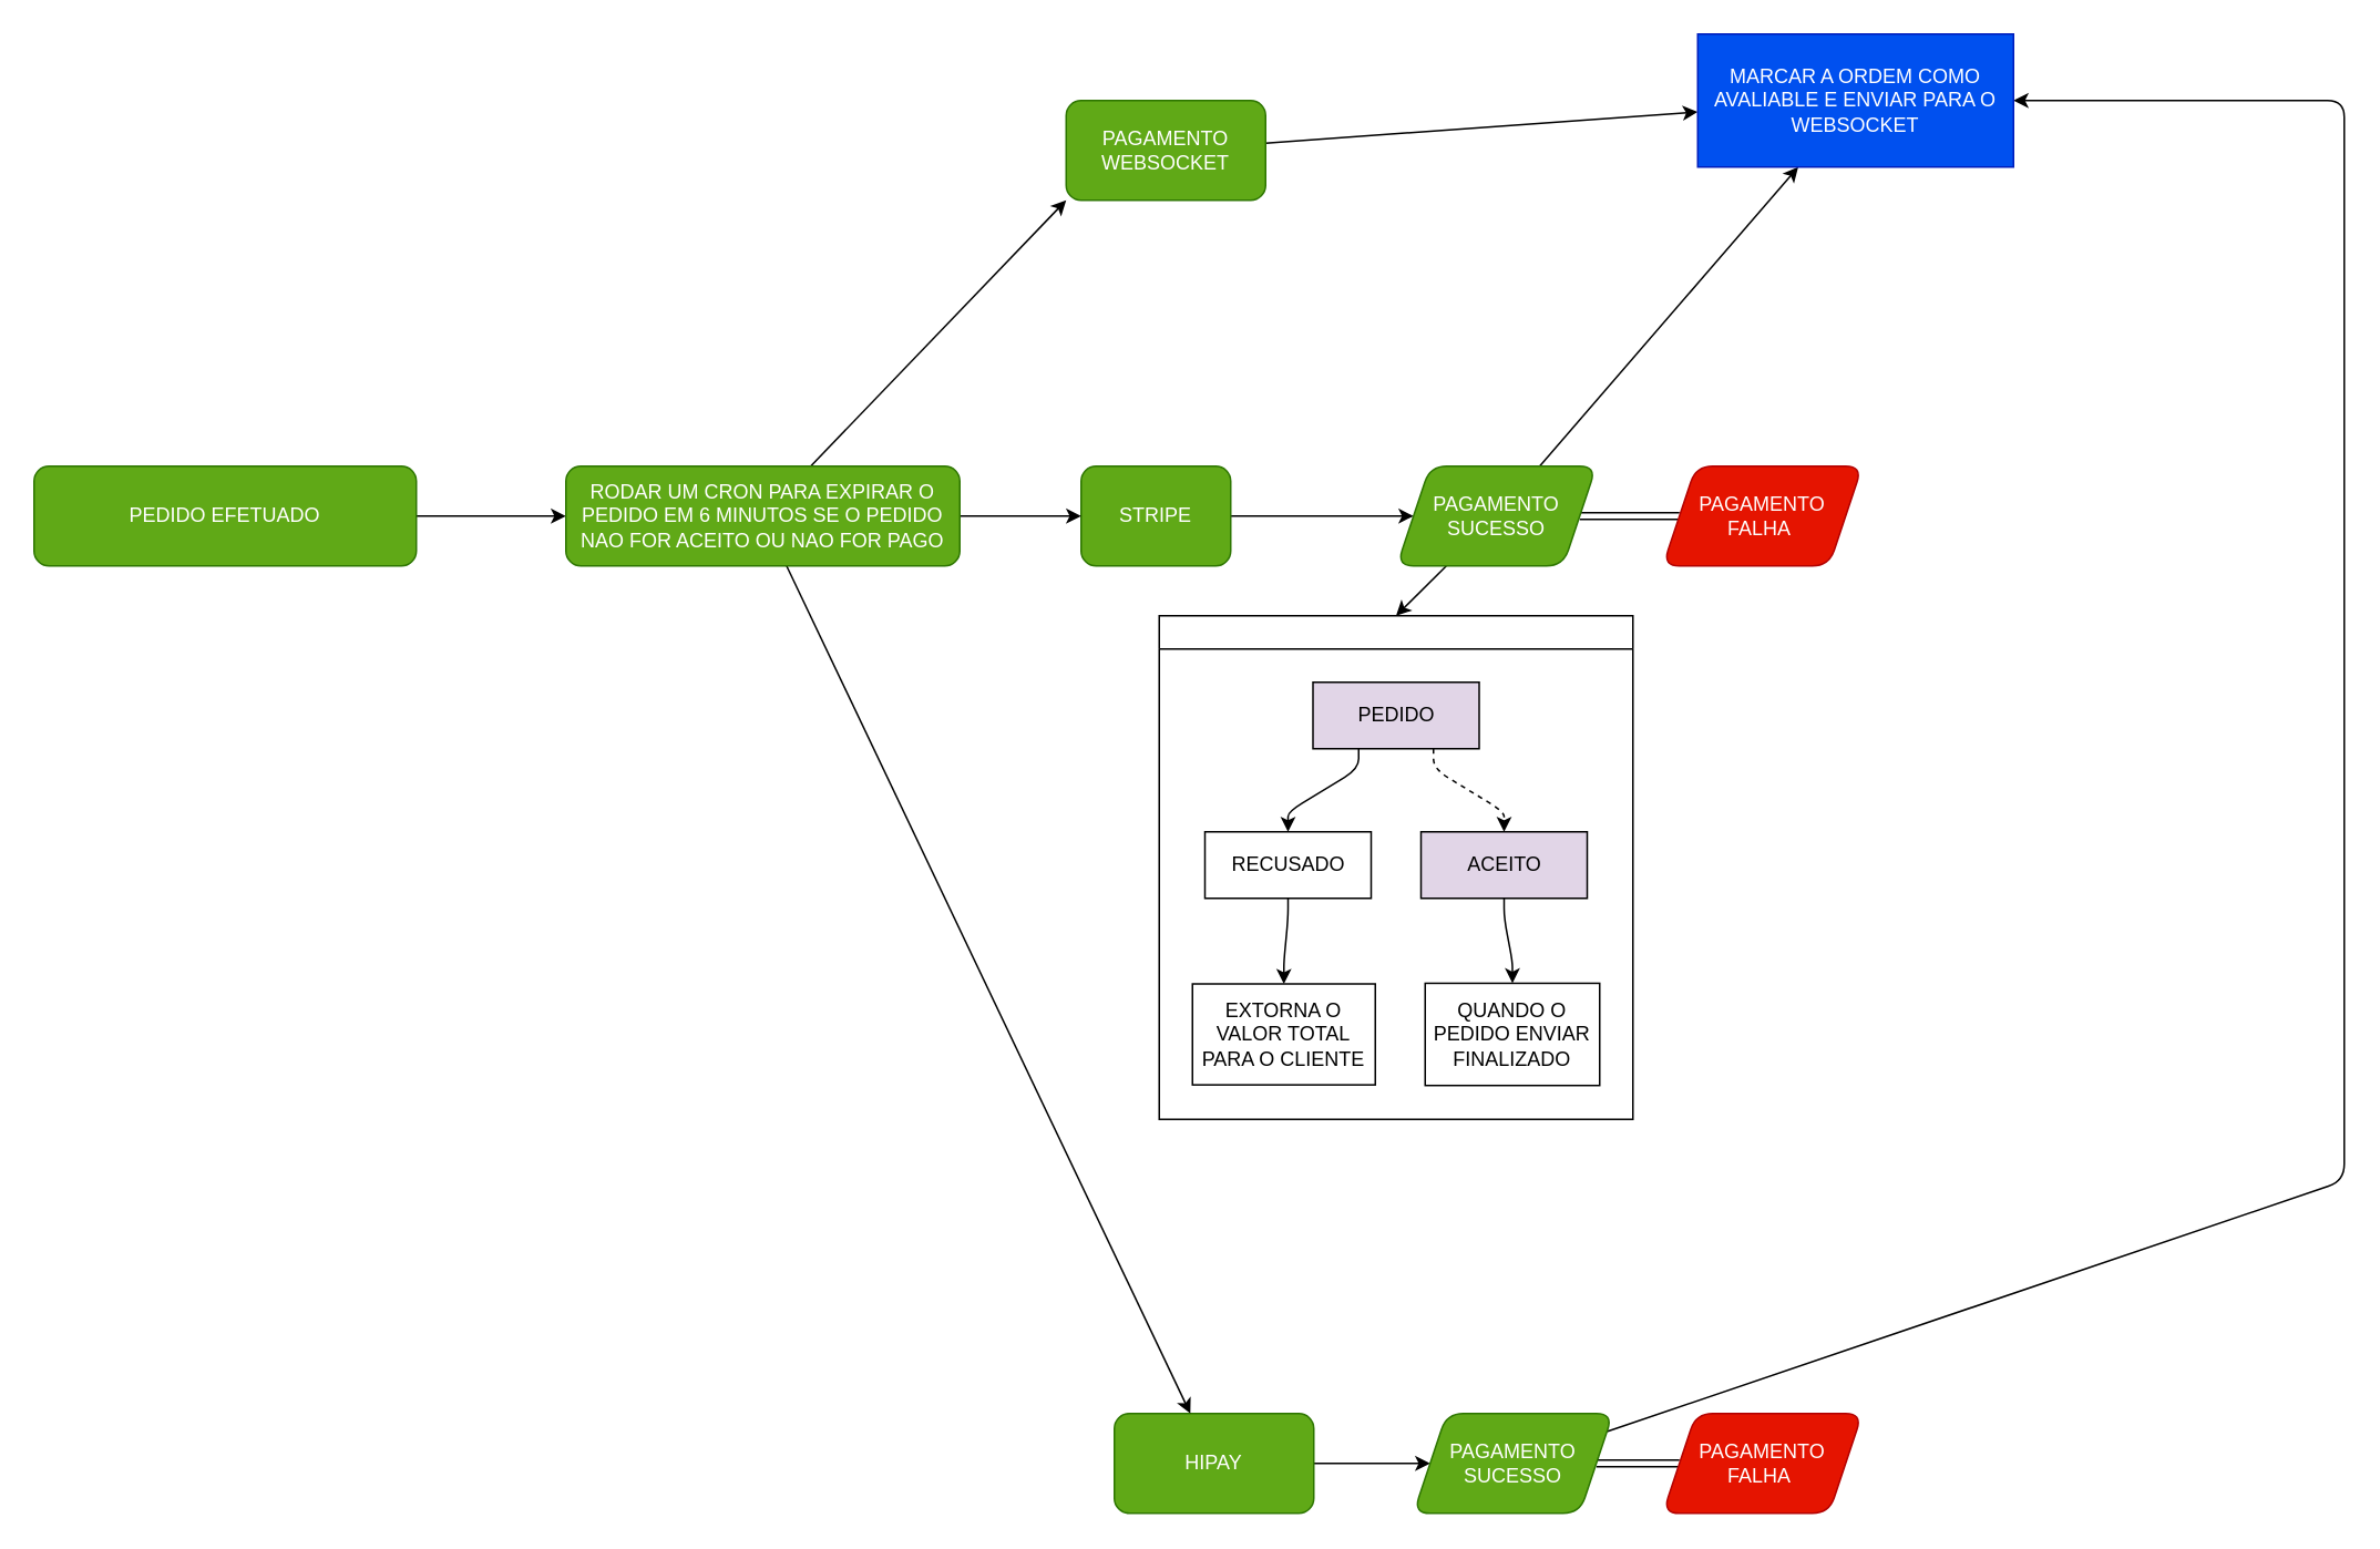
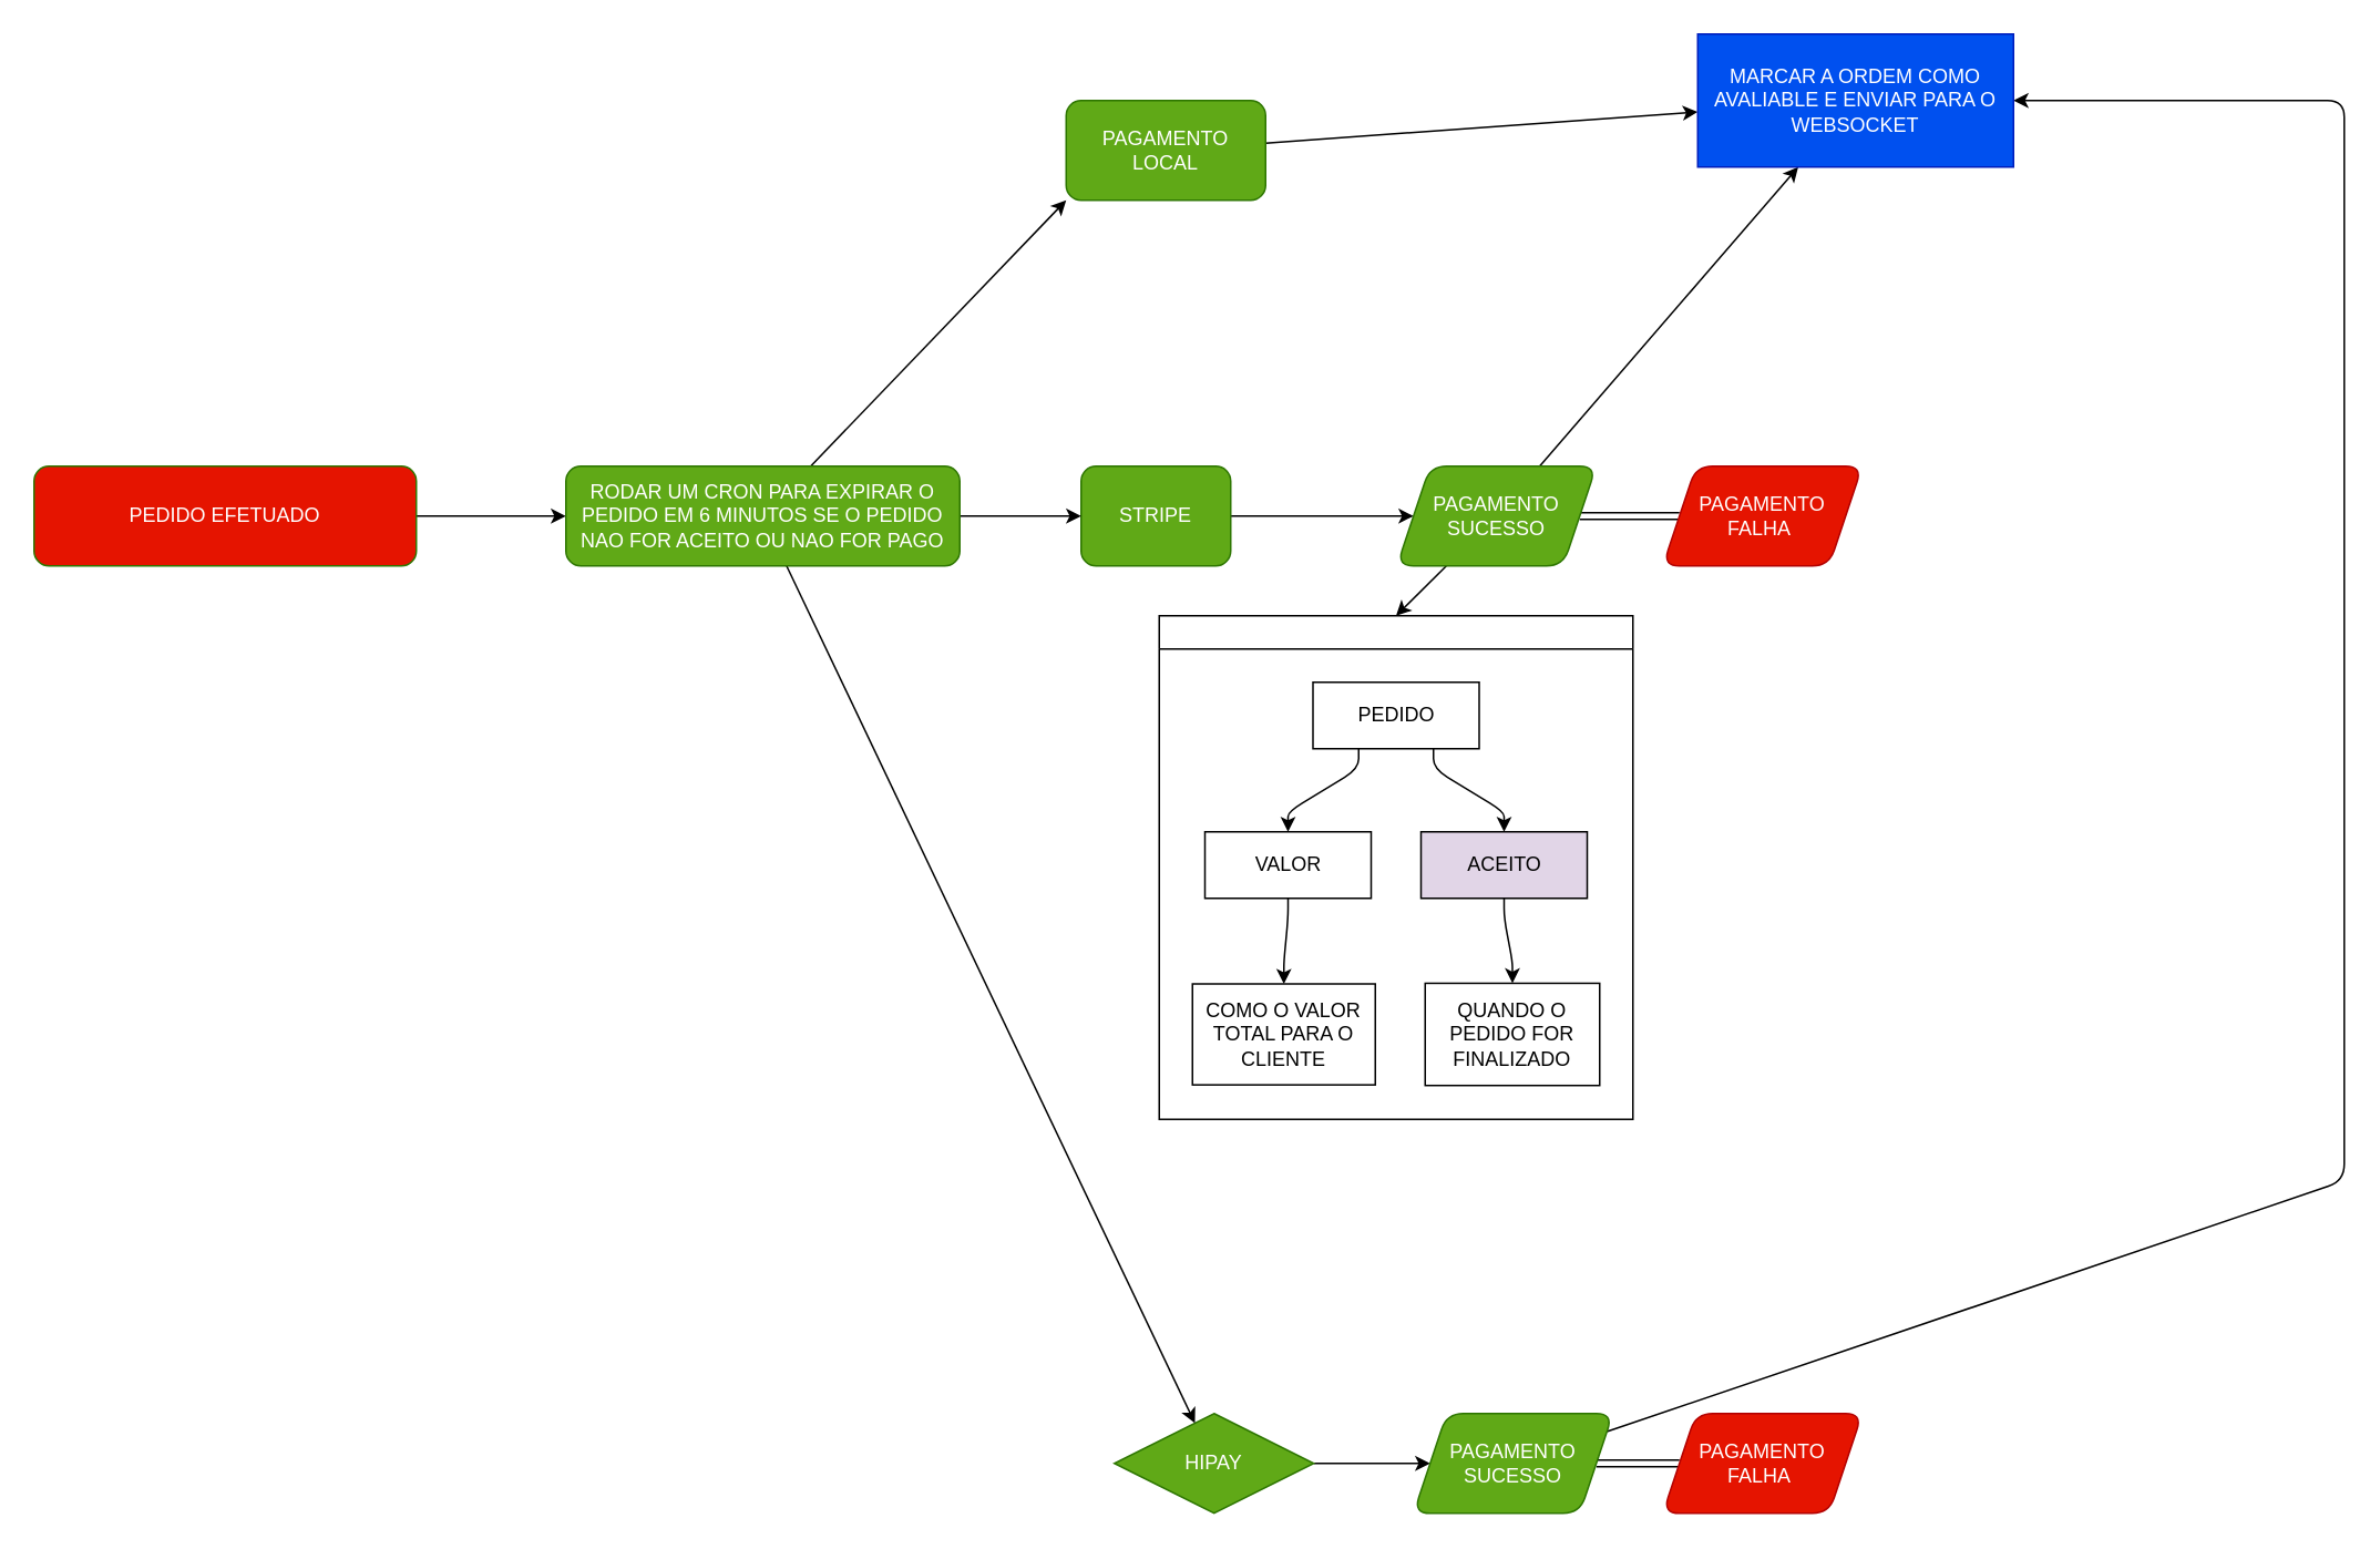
- <mxCell id="5" value="PAGAMENTO WEBSOCKET" style="whiteSpace=wrap;html=1;fillColor=#60a917;strokeColor=#2D7600;fontColor=#ffffff;rounded=1;" vertex="1" parent="1"><mxGeometry x="641" y="60" width="120" height="60" as="geometry" /></mxCell>
+ <mxCell id="5" value="PAGAMENTO LOCAL" style="whiteSpace=wrap;html=1;fillColor=#60a917;strokeColor=#2D7600;fontColor=#ffffff;rounded=1;" vertex="1" parent="1"><mxGeometry x="641" y="60" width="120" height="60" as="geometry" /></mxCell>
- <mxCell id="3" value="PEDIDO EFETUADO" style="rounded=1;whiteSpace=wrap;html=1;fillColor=#60a917;strokeColor=#2D7600;fontColor=#ffffff;" vertex="1" parent="1"><mxGeometry x="20" y="280" width="230" height="60" as="geometry" /></mxCell>
+ <mxCell id="3" value="PEDIDO EFETUADO" style="rounded=1;whiteSpace=wrap;html=1;fillColor=#e51400;strokeColor=#2D7600;fontColor=#ffffff;" vertex="1" parent="1"><mxGeometry x="20" y="280" width="230" height="60" as="geometry" /></mxCell>
- <mxCell id="25" value="PEDIDO" style="whiteSpace=wrap;html=1;fillColor=#e1d5e7;" vertex="1" parent="24"><mxGeometry x="92.5" y="40" width="100" height="40" as="geometry" /></mxCell>
+ <mxCell id="25" value="PEDIDO" style="whiteSpace=wrap;html=1;" vertex="1" parent="24"><mxGeometry x="92.5" y="40" width="100" height="40" as="geometry" /></mxCell>
- <mxCell id="29" value="" style="html=1;rounded=1;curved=0;sourcePerimeterSpacing=0;targetPerimeterSpacing=0;startSize=6;endSize=6;noEdgeStyle=1;orthogonal=1;dashed=1;" edge="1" parent="24" source="25" target="28"><mxGeometry relative="1" as="geometry"><Array as="points"><mxPoint x="165" y="92" /><mxPoint x="207.5" y="118" /></Array></mxGeometry></mxCell>
+ <mxCell id="29" value="" style="html=1;rounded=1;curved=0;sourcePerimeterSpacing=0;targetPerimeterSpacing=0;startSize=6;endSize=6;noEdgeStyle=1;orthogonal=1;" edge="1" parent="24" source="25" target="28"><mxGeometry relative="1" as="geometry"><Array as="points"><mxPoint x="165" y="92" /><mxPoint x="207.5" y="118" /></Array></mxGeometry></mxCell>
- <mxCell id="26" value="RECUSADO" style="whiteSpace=wrap;html=1;" vertex="1" parent="24"><mxGeometry x="27.5" y="130" width="100" height="40" as="geometry" /></mxCell>
+ <mxCell id="26" value="VALOR" style="whiteSpace=wrap;html=1;" vertex="1" parent="24"><mxGeometry x="27.5" y="130" width="100" height="40" as="geometry" /></mxCell>
- <mxCell id="33" value="EXTORNA O VALOR TOTAL PARA O CLIENTE&lt;br&gt;" style="whiteSpace=wrap;html=1;" vertex="1" parent="24"><mxGeometry x="20" y="221.5" width="110" height="60.75" as="geometry" /></mxCell>
+ <mxCell id="33" value="COMO O VALOR TOTAL PARA O CLIENTE&lt;br&gt;" style="whiteSpace=wrap;html=1;" vertex="1" parent="24"><mxGeometry x="20" y="221.5" width="110" height="60.75" as="geometry" /></mxCell>
- <mxCell id="31" value="QUANDO O PEDIDO ENVIAR FINALIZADO" style="whiteSpace=wrap;html=1;" vertex="1" parent="24"><mxGeometry x="160" y="221.125" width="105" height="61.5" as="geometry" /></mxCell>
+ <mxCell id="31" value="QUANDO O PEDIDO FOR FINALIZADO" style="whiteSpace=wrap;html=1;" vertex="1" parent="24"><mxGeometry x="160" y="221.125" width="105" height="61.5" as="geometry" /></mxCell>
- <mxCell id="9" value="HIPAY" style="whiteSpace=wrap;html=1;fillColor=#60a917;strokeColor=#2D7600;fontColor=#ffffff;rounded=1;" vertex="1" parent="1"><mxGeometry x="670" y="850" width="120" height="60" as="geometry" /></mxCell>
+ <mxCell id="9" value="HIPAY" style="rhombus;whiteSpace=wrap;html=1;fillColor=#60a917;strokeColor=#2D7600;fontColor=#ffffff;" vertex="1" parent="1"><mxGeometry x="670" y="850" width="120" height="60" as="geometry" /></mxCell>
